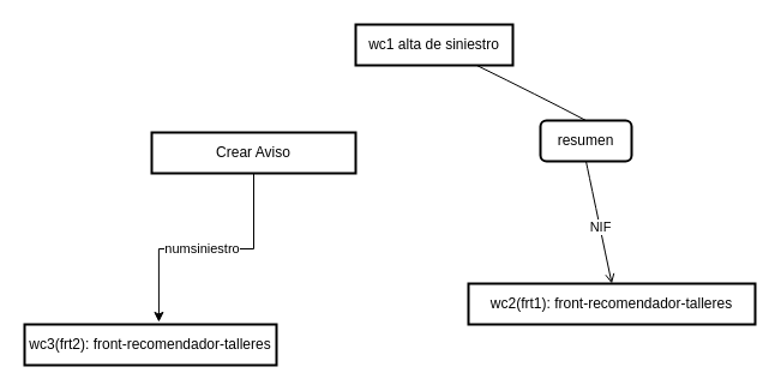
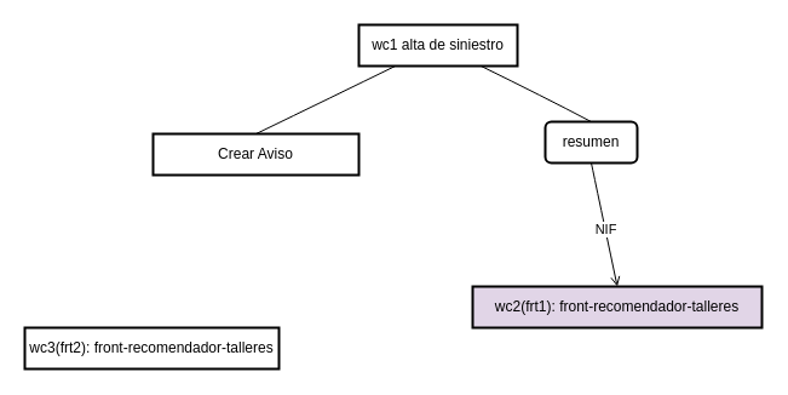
+ <mxCell id="6" value="" style="curved=1;startArrow=none;endArrow=none;exitX=0.23;exitY=1;entryX=0.5;entryY=0;" parent="1" source="2" target="3" edge="1"><mxGeometry relative="1" as="geometry"><Array as="points"><mxPoint x="275" y="79" /></Array></mxGeometry></mxCell>
- <mxCell id="11" style="edgeStyle=orthogonalEdgeStyle;rounded=0;orthogonalLoop=1;jettySize=auto;html=1;entryX=0.533;entryY=-0.059;entryDx=0;entryDy=0;entryPerimeter=0;" edge="1" parent="1" source="3" target="10"><mxGeometry relative="1" as="geometry" /></mxCell>
- <mxCell id="12" value="numsiniestro" style="edgeLabel;html=1;align=center;verticalAlign=middle;resizable=0;points=[];" vertex="1" connectable="0" parent="11"><mxGeometry x="0.049" y="-1" relative="1" as="geometry"><mxPoint as="offset" /></mxGeometry></mxCell>
- <mxCell id="5" value="wc2(frt1): front-recomendador-talleres" style="whiteSpace=wrap;strokeWidth=2;" parent="1" vertex="1"><mxGeometry x="390" y="236" width="239" height="34" as="geometry" /></mxCell>
+ <mxCell id="5" value="wc2(frt1): front-recomendador-talleres" style="whiteSpace=wrap;strokeWidth=2;fillColor=#e1d5e7;" parent="1" vertex="1"><mxGeometry x="390" y="236" width="239" height="34" as="geometry" /></mxCell>
